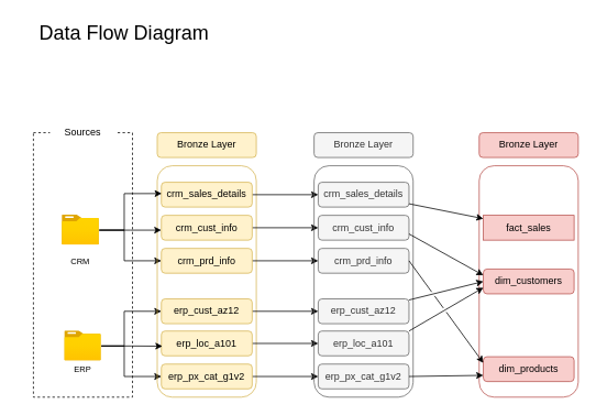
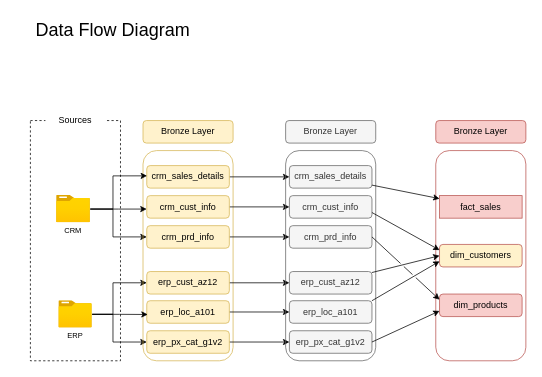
- <mxCell id="12" value="&lt;font style=&quot;font-size: 10px;&quot;&gt;CRM&lt;/font&gt;" style="rounded=0;whiteSpace=wrap;html=1;fillColor=none;strokeColor=none;" vertex="1" parent="1"><mxGeometry x="72.25" y="306.12" width="50" height="20" as="geometry" /></mxCell>
+ <mxCell id="12" value="&lt;font style=&quot;font-size: 10px;&quot;&gt;CRM&lt;/font&gt;" style="rounded=0;whiteSpace=wrap;html=1;fillColor=none;strokeColor=none;" vertex="1" parent="1"><mxGeometry x="72.25" y="296.12" width="50" height="20" as="geometry" /></mxCell>
- <mxCell id="40" value="dim_customers" style="rounded=1;whiteSpace=wrap;html=1;fillColor=#f8cecc;strokeColor=#b85450;" vertex="1" parent="1"><mxGeometry x="585" y="325" width="110" height="30" as="geometry" /></mxCell>
+ <mxCell id="40" value="dim_customers" style="rounded=1;whiteSpace=wrap;html=1;fillColor=#fff2cc;strokeColor=#b85450;" vertex="1" parent="1"><mxGeometry x="585" y="325" width="110" height="30" as="geometry" /></mxCell>
- <mxCell id="41" value="dim_products" style="rounded=1;whiteSpace=wrap;html=1;fillColor=#f8cecc;strokeColor=#b85450;" vertex="1" parent="1"><mxGeometry x="585" y="431.12" width="110" height="30" as="geometry" /></mxCell>
+ <mxCell id="41" value="dim_products" style="rounded=1;whiteSpace=wrap;html=1;fillColor=#f8cecc;strokeColor=#b85450;" vertex="1" parent="1"><mxGeometry x="585" y="391.12" width="110" height="30" as="geometry" /></mxCell>
